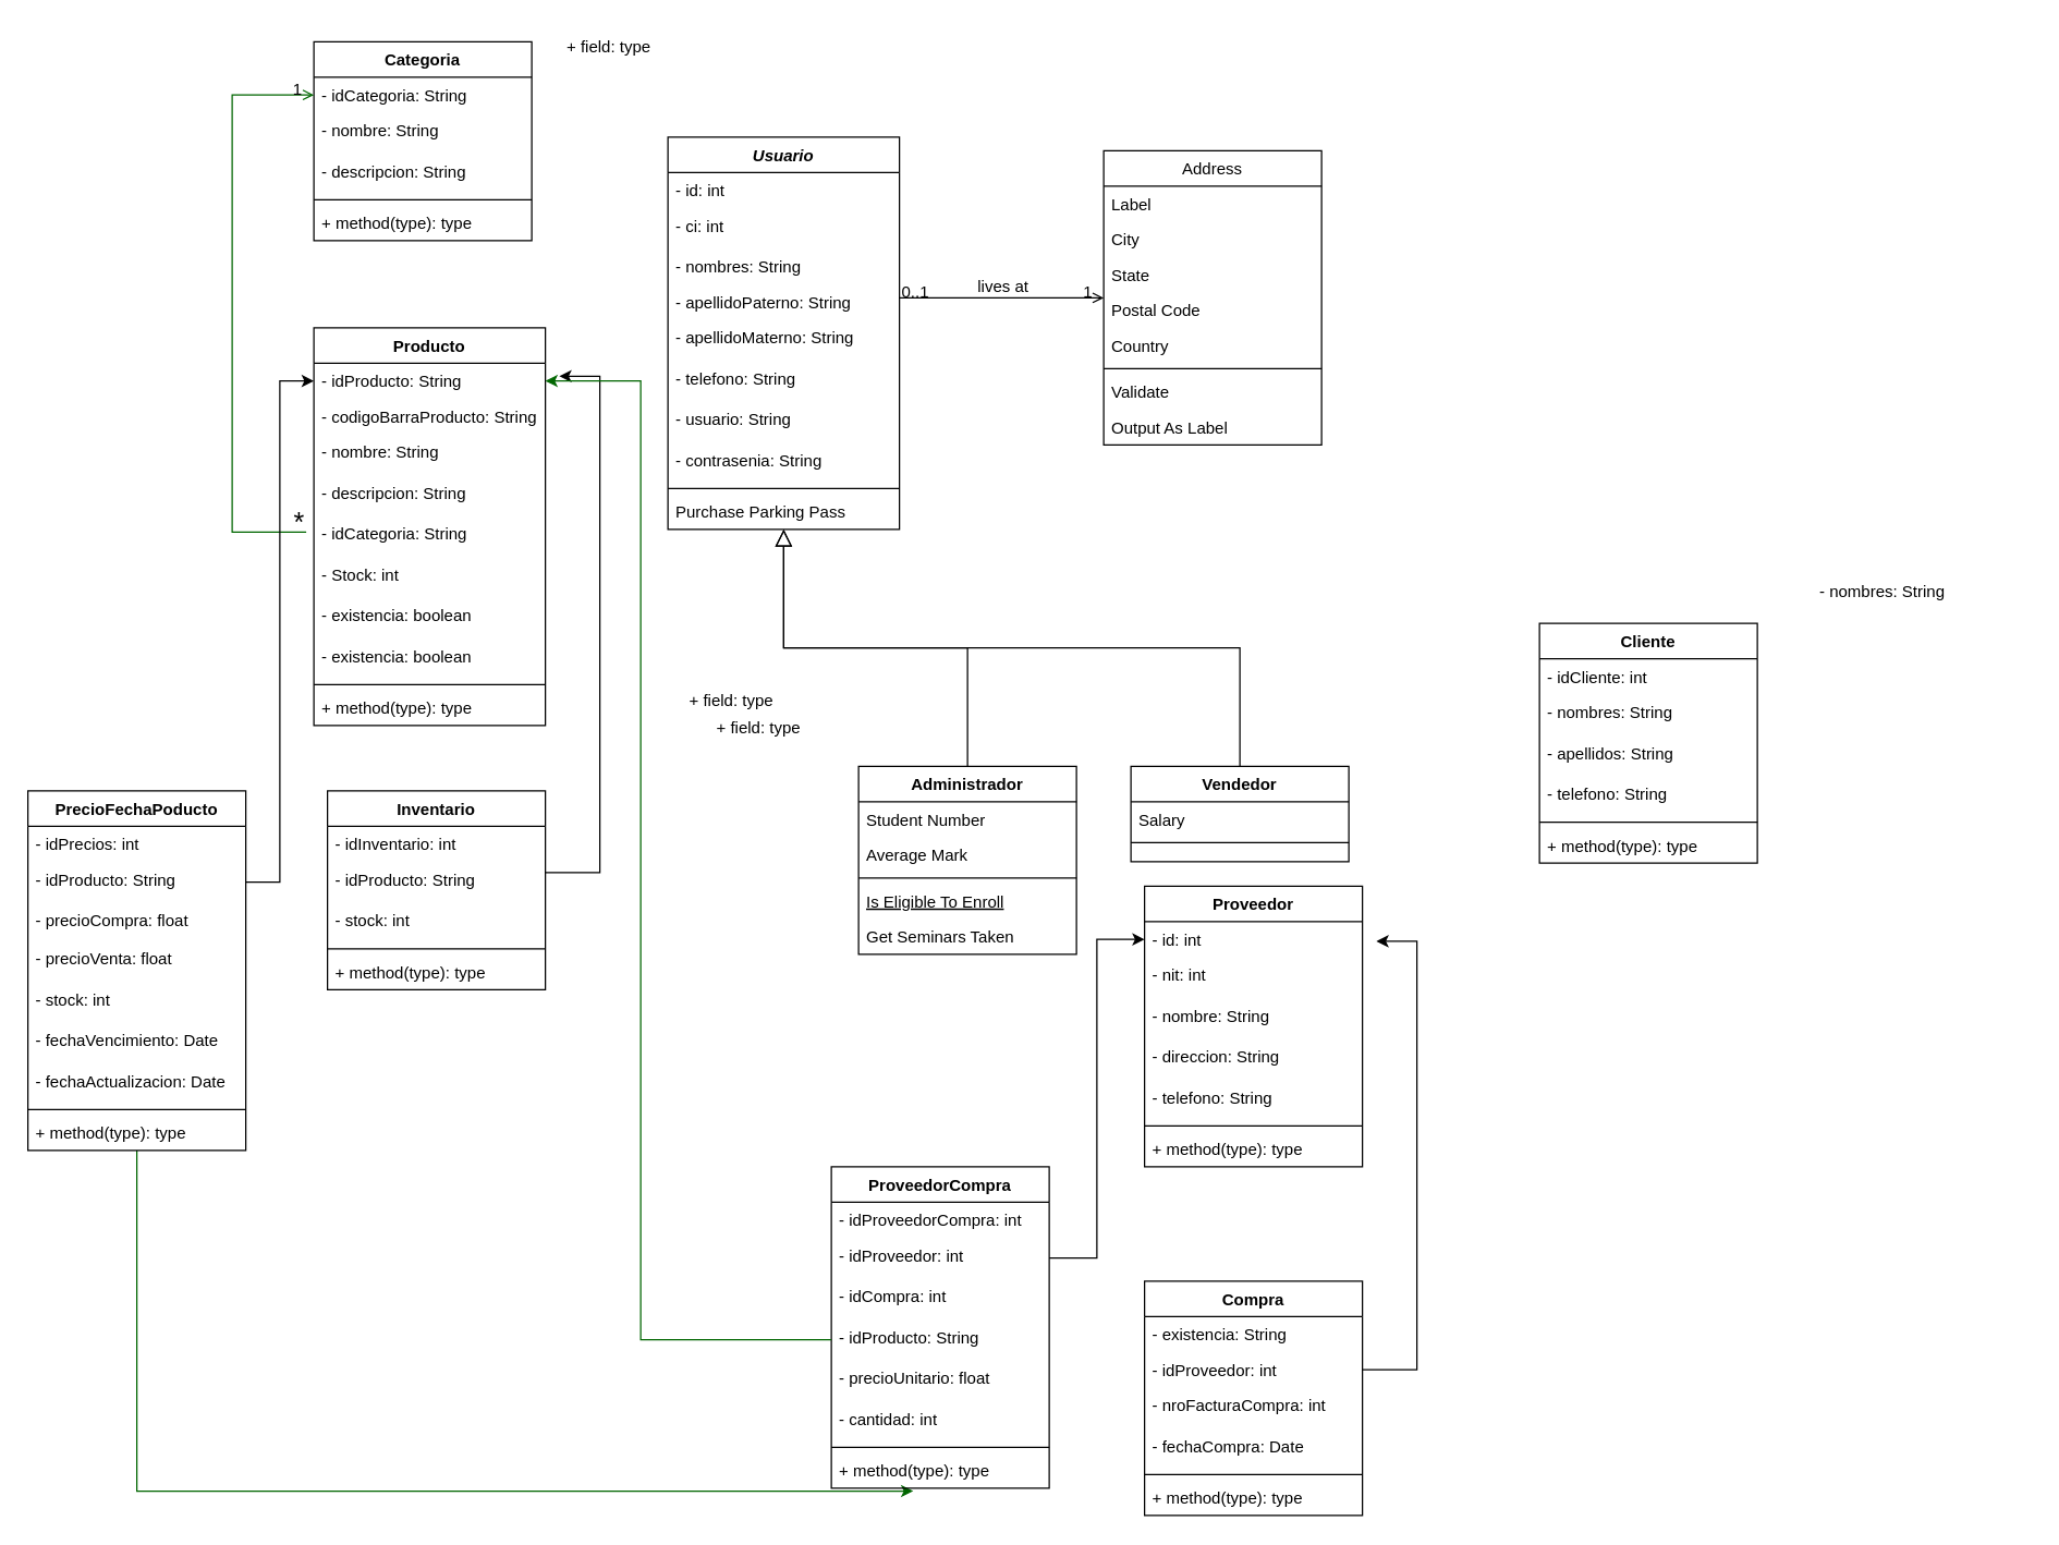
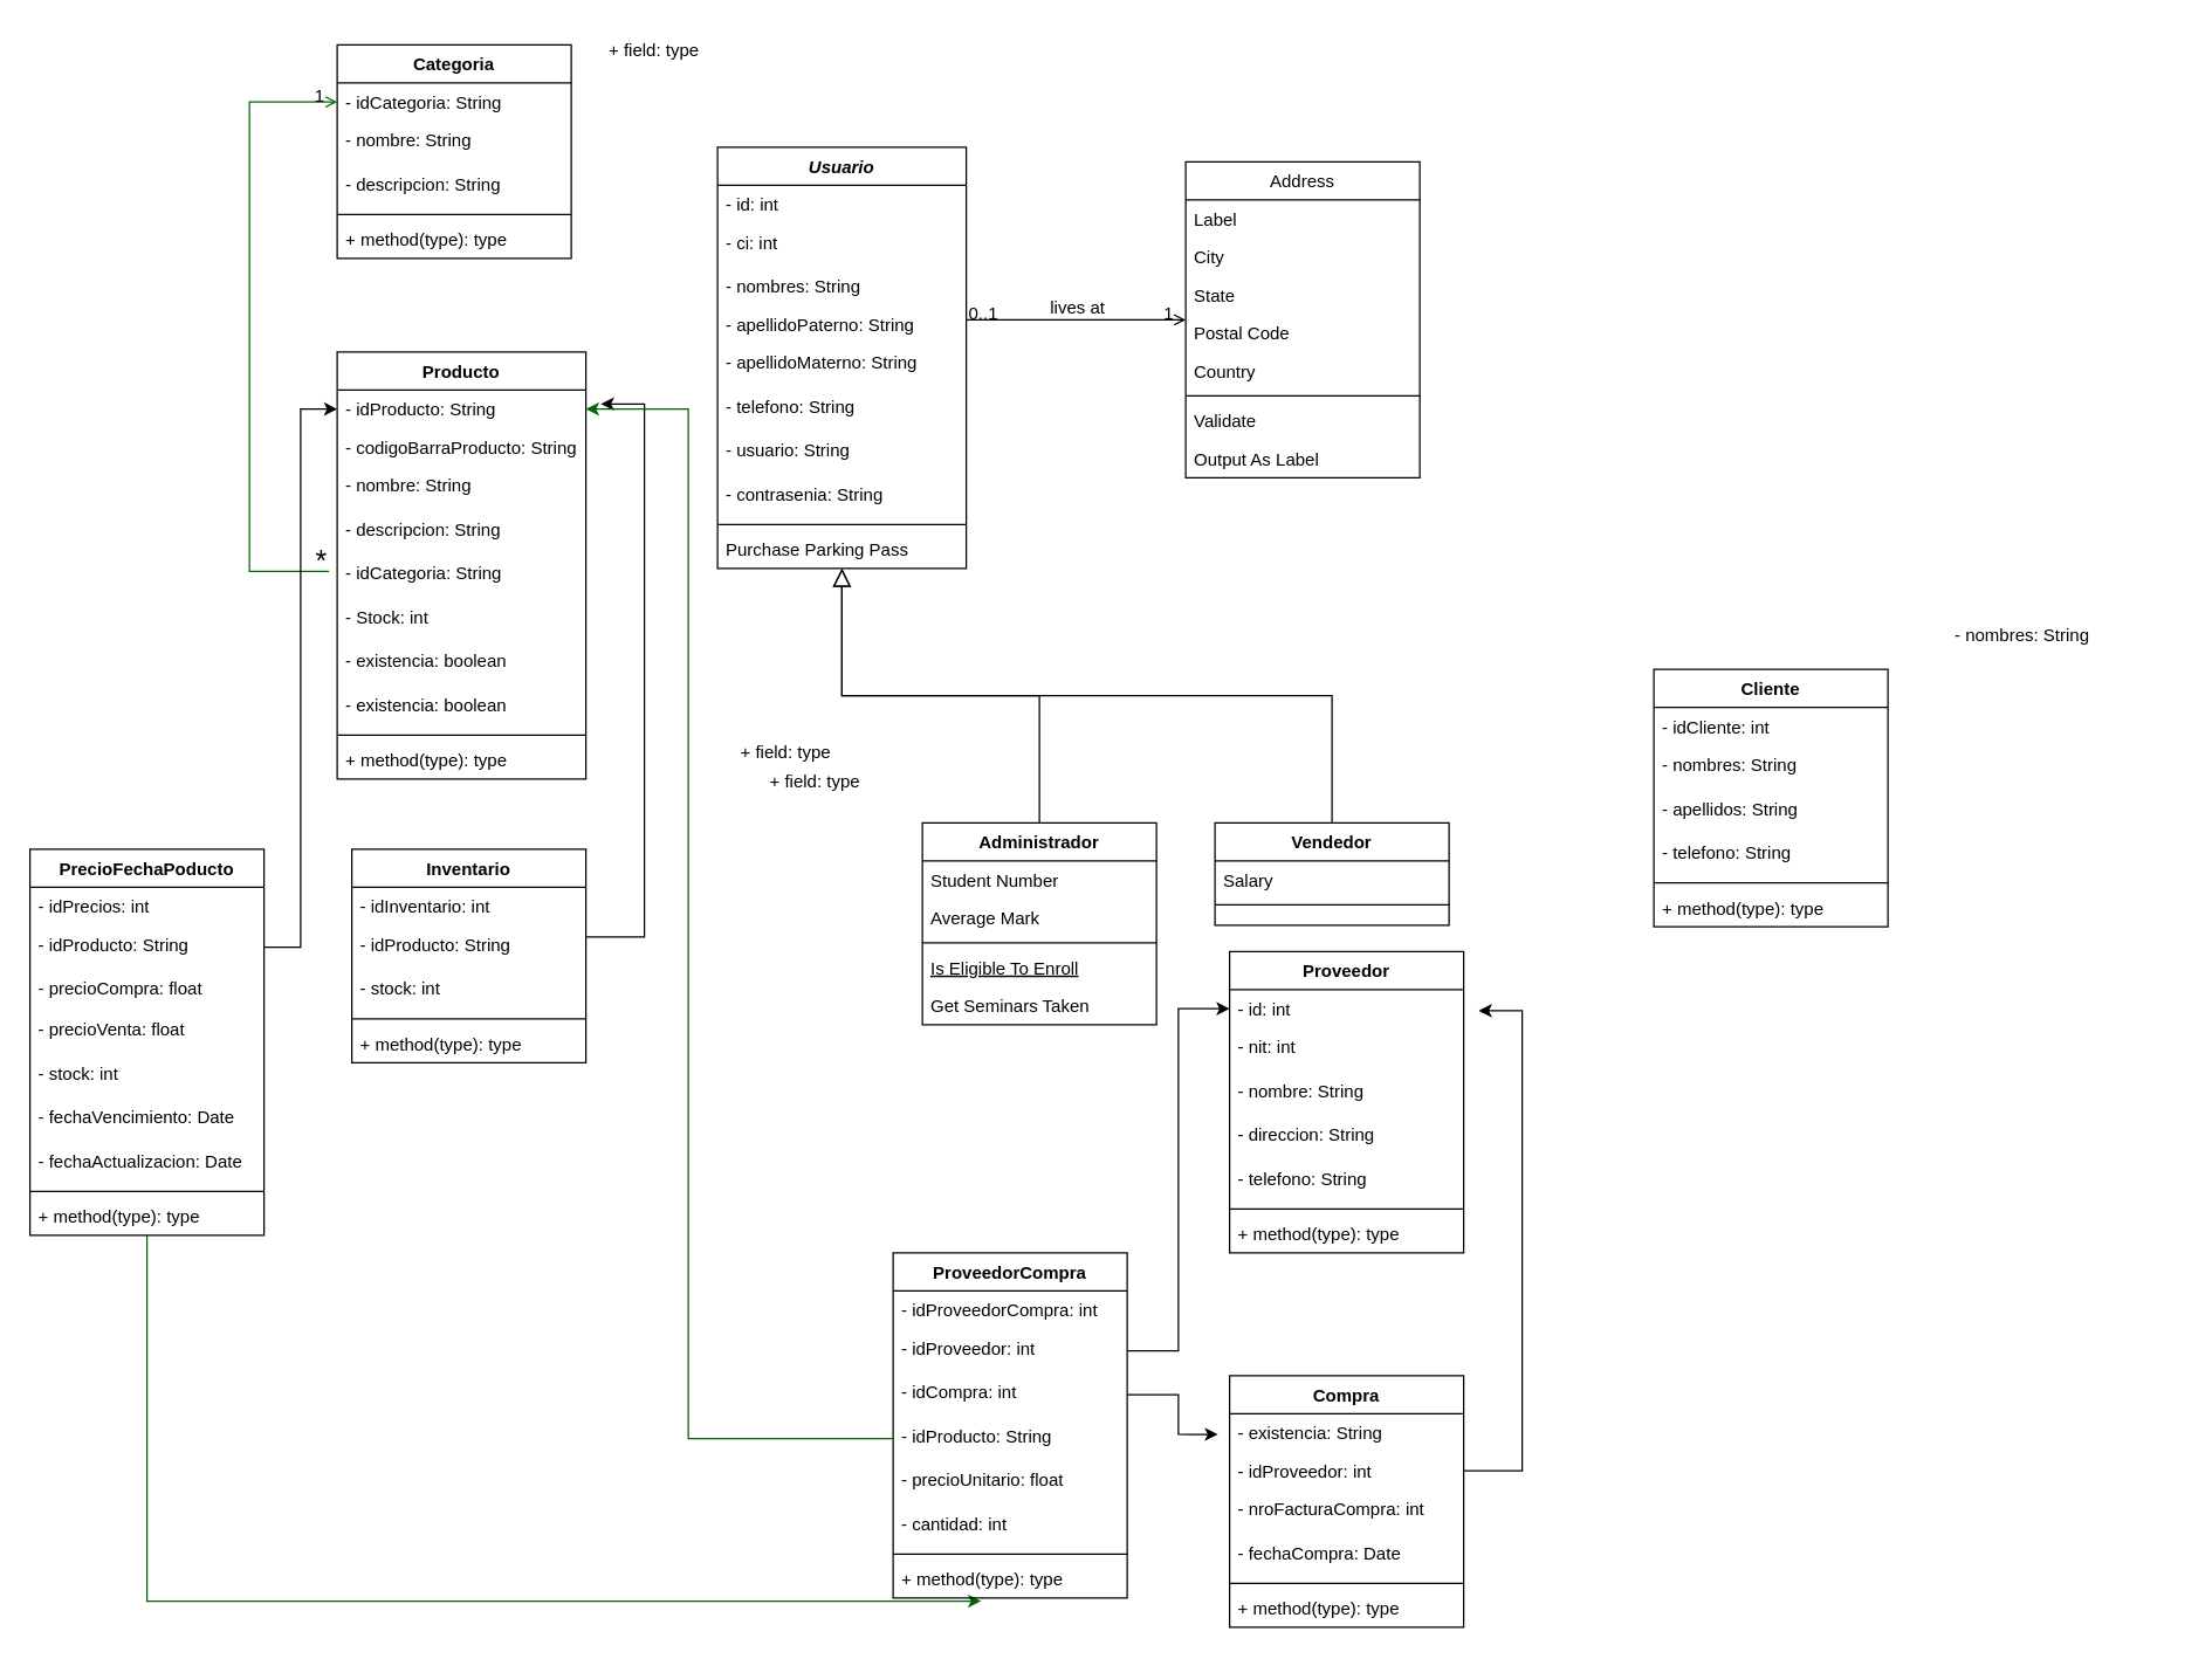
+ <mxCell id="101" style="edgeStyle=orthogonalEdgeStyle;rounded=0;orthogonalLoop=1;jettySize=auto;html=1;entryX=-0.05;entryY=0.543;entryDx=0;entryDy=0;entryPerimeter=0;fontSize=12;fontColor=#000000;" edge="1" parent="1" source="94" target="85"><mxGeometry relative="1" as="geometry" /></mxCell>
